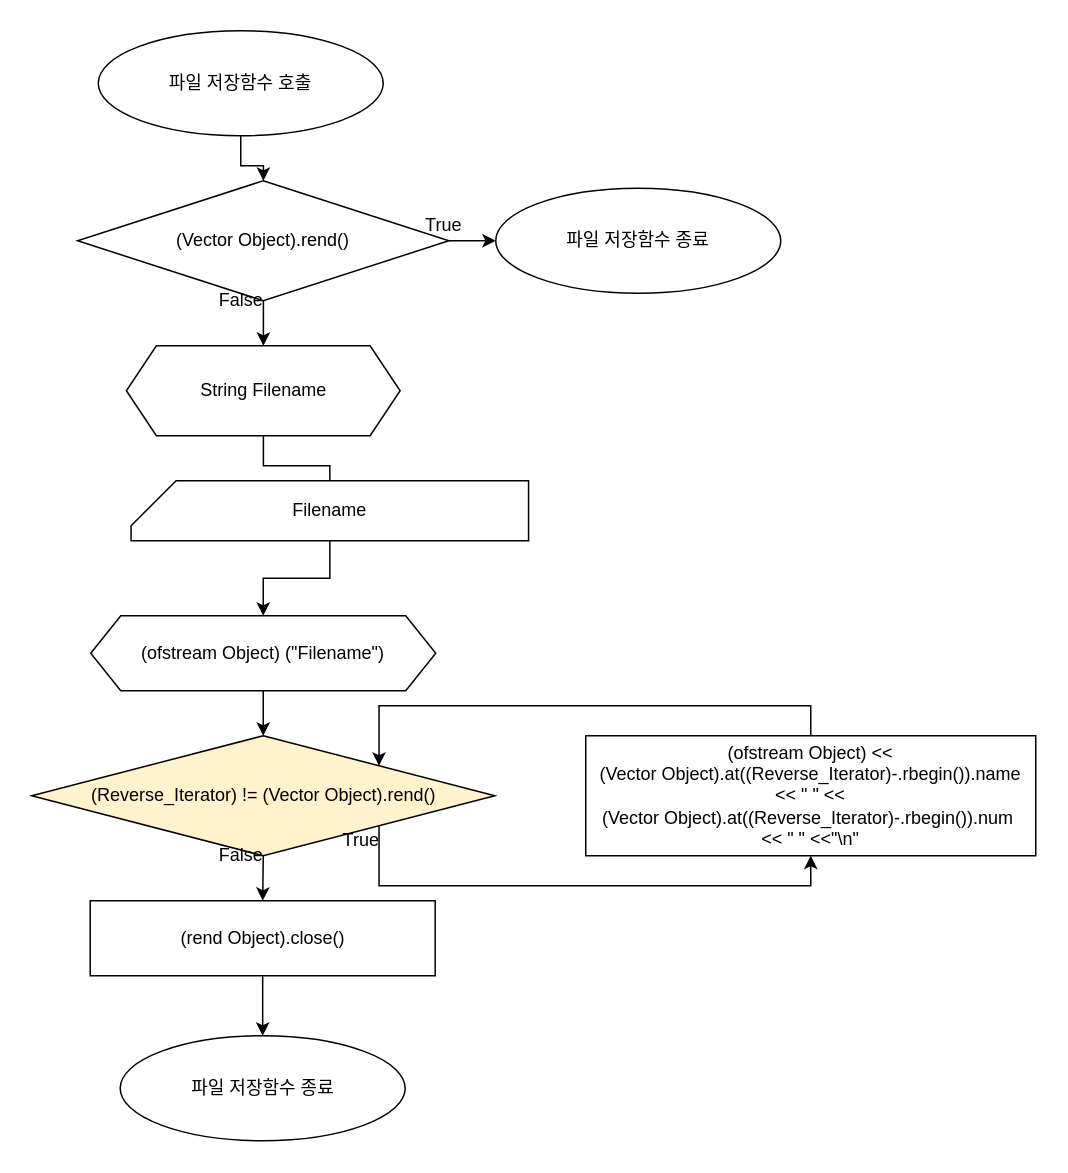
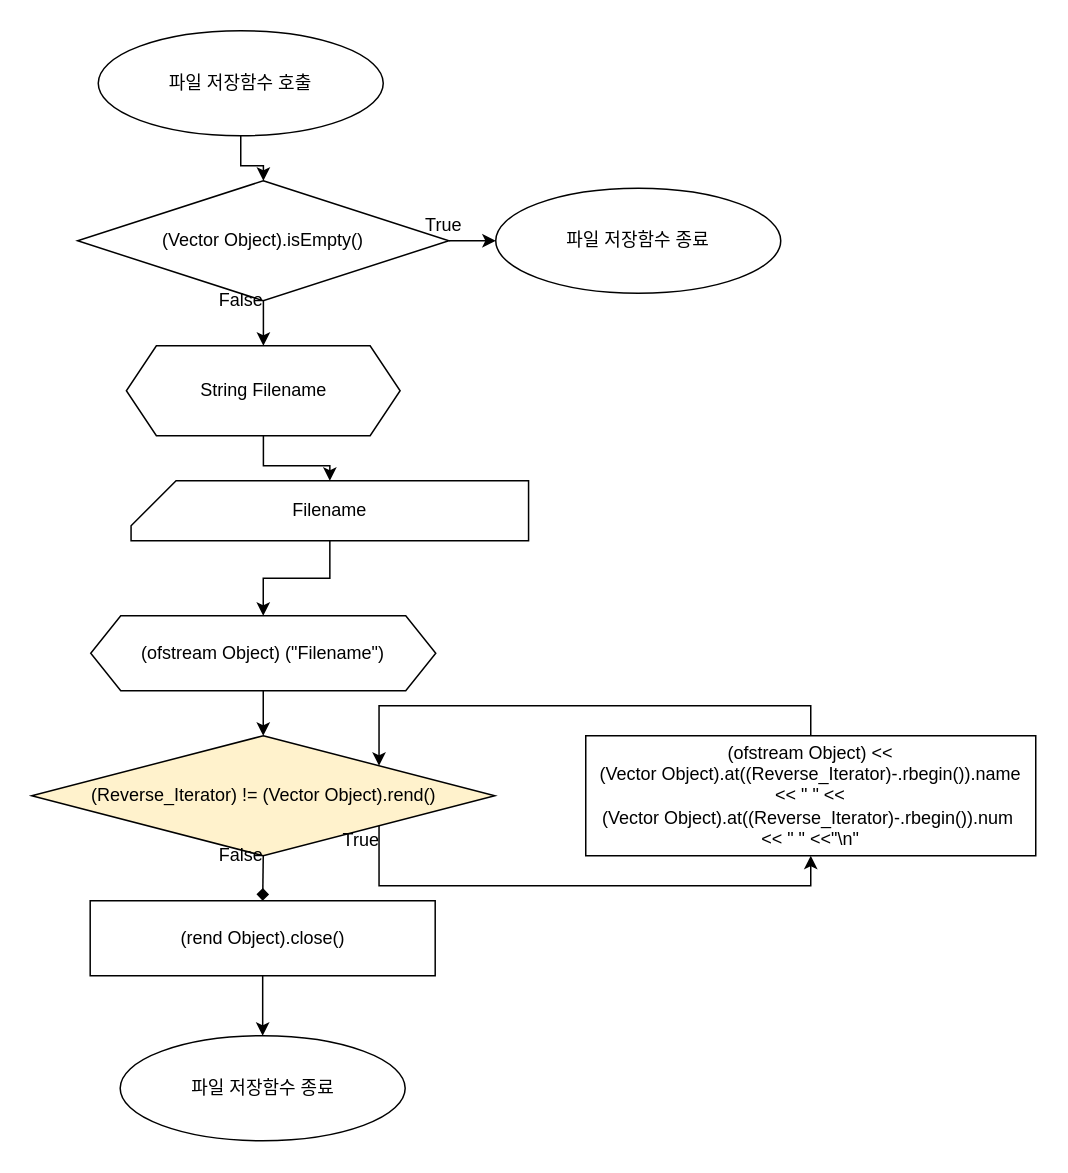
- <mxCell id="10" value="(Vector Object).rend()" style="rhombus;whiteSpace=wrap;html=1;" parent="1" vertex="1"><mxGeometry x="51.25" y="120" width="247.5" height="80" as="geometry" /></mxCell>
+ <mxCell id="10" value="(Vector Object).isEmpty()" style="rhombus;whiteSpace=wrap;html=1;" parent="1" vertex="1"><mxGeometry x="51.25" y="120" width="247.5" height="80" as="geometry" /></mxCell>
- <mxCell id="4" value="" style="edgeStyle=orthogonalEdgeStyle;rounded=0;orthogonalLoop=1;jettySize=auto;html=1;endArrow=none;" parent="1" source="5" target="7" edge="1"><mxGeometry relative="1" as="geometry" /></mxCell>
+ <mxCell id="4" value="" style="edgeStyle=orthogonalEdgeStyle;rounded=0;orthogonalLoop=1;jettySize=auto;html=1;" parent="1" source="5" target="7" edge="1"><mxGeometry relative="1" as="geometry" /></mxCell>
- <mxCell id="19" style="edgeStyle=orthogonalEdgeStyle;rounded=0;orthogonalLoop=1;jettySize=auto;html=1;exitX=0.5;exitY=1;exitDx=0;exitDy=0;entryX=0.5;entryY=0;entryDx=0;entryDy=0;" edge="1" parent="1" source="21" target="15"><mxGeometry relative="1" as="geometry" /></mxCell>
+ <mxCell id="19" style="edgeStyle=orthogonalEdgeStyle;rounded=0;orthogonalLoop=1;jettySize=auto;html=1;exitX=0.5;exitY=1;exitDx=0;exitDy=0;entryX=0.5;entryY=0;entryDx=0;entryDy=0;endArrow=diamond;" edge="1" parent="1" source="21" target="15"><mxGeometry relative="1" as="geometry" /></mxCell>
